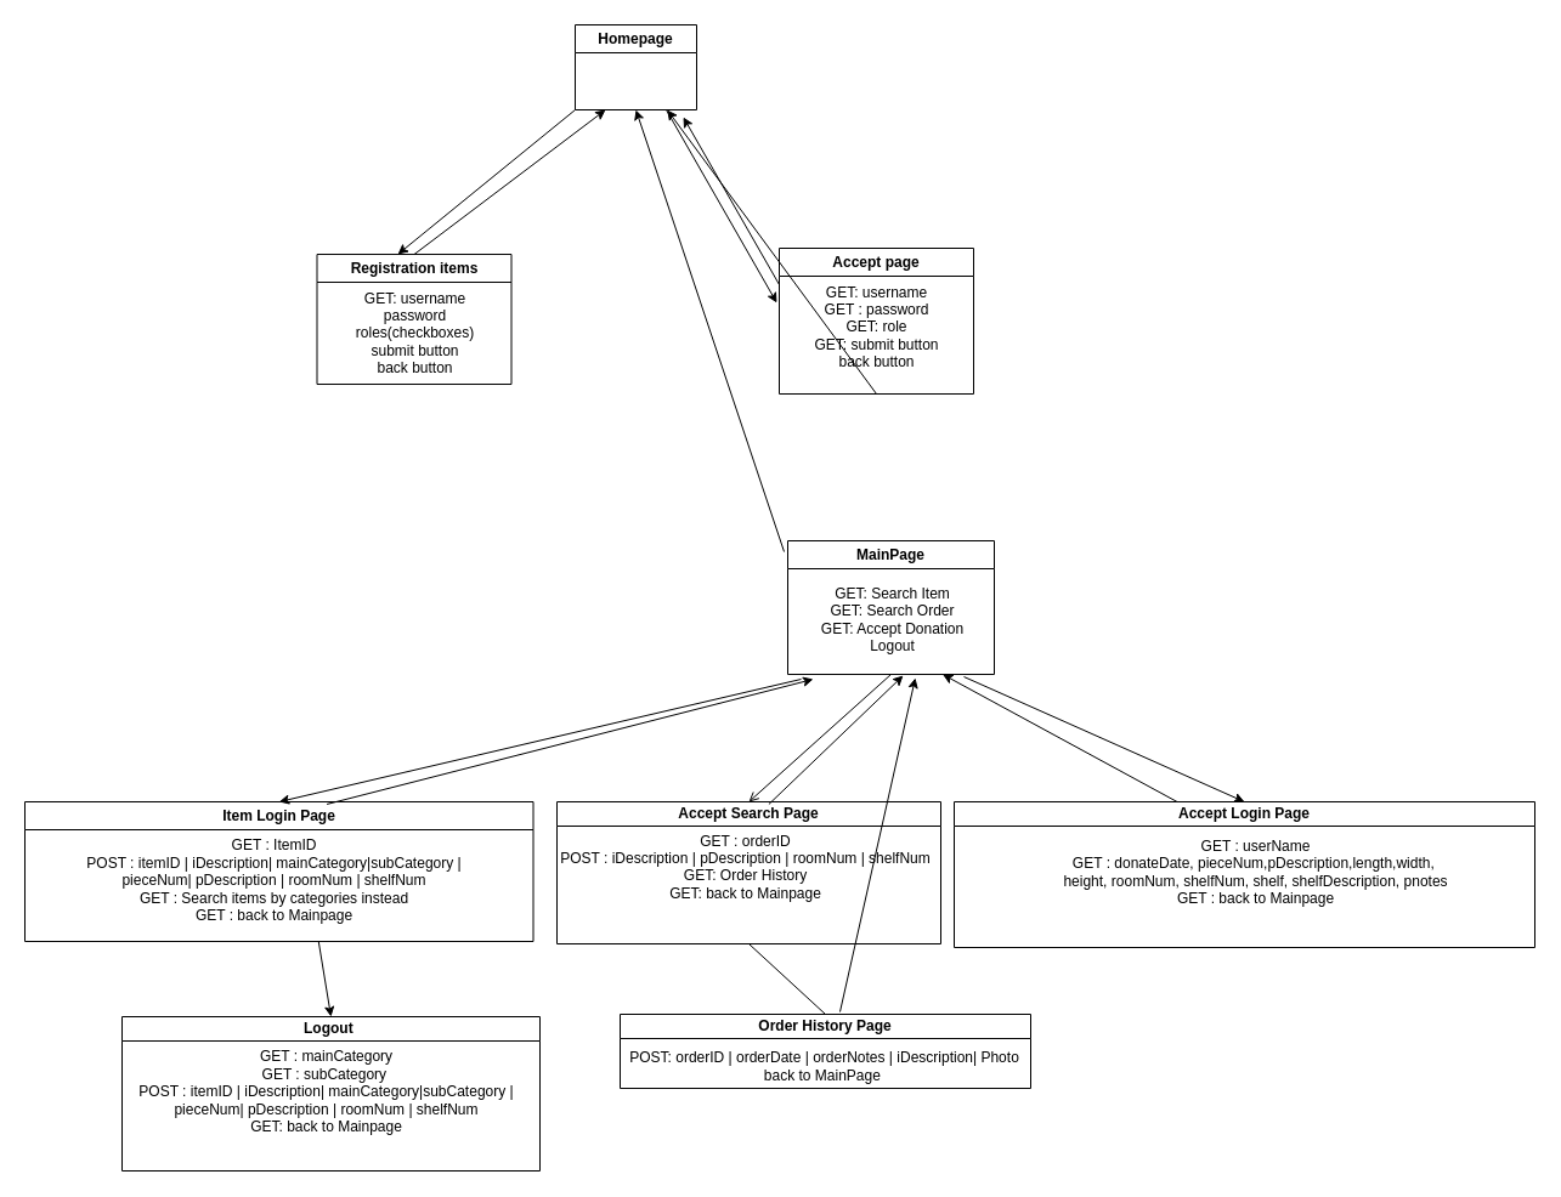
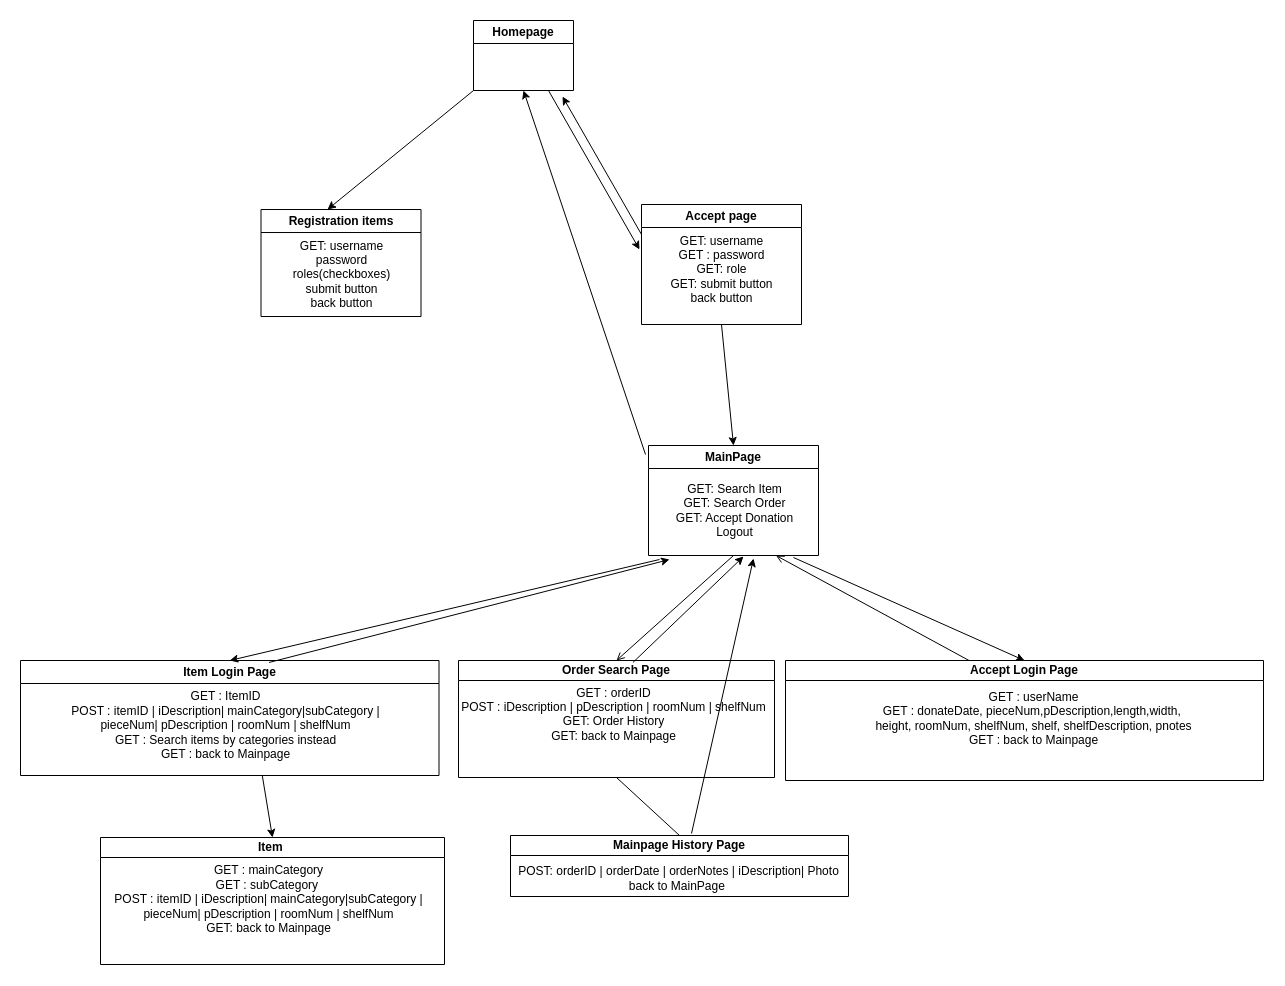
- <mxCell id="17" value="" style="endArrow=classic;html=1;rounded=0;exitX=0.5;exitY=0;exitDx=0;exitDy=0;entryX=0.25;entryY=1;entryDx=0;entryDy=0;" edge="1" parent="1" source="3" target="2"><mxGeometry width="50" height="50" relative="1" as="geometry"><mxPoint x="843" y="345" as="sourcePoint" /><mxPoint x="638" y="60" as="targetPoint" /></mxGeometry></mxCell>
- <mxCell id="20" value="" style="endArrow=classic;html=1;rounded=0;exitX=0.5;exitY=1;exitDx=0;exitDy=0;" edge="1" parent="1" source="5" target="2"><mxGeometry width="50" height="50" relative="1" as="geometry"><mxPoint x="522" y="589" as="sourcePoint" /><mxPoint x="572" y="539" as="targetPoint" /></mxGeometry></mxCell>
+ <mxCell id="20" value="" style="endArrow=classic;html=1;rounded=0;entryX=0.5;entryY=0;entryDx=0;entryDy=0;exitX=0.5;exitY=1;exitDx=0;exitDy=0;" edge="1" parent="1" source="5" target="7"><mxGeometry width="50" height="50" relative="1" as="geometry"><mxPoint x="522" y="589" as="sourcePoint" /><mxPoint x="572" y="539" as="targetPoint" /></mxGeometry></mxCell>
- <mxCell id="26" value="" style="endArrow=classic;html=1;rounded=0;exitX=0.384;exitY=0;exitDx=0;exitDy=0;exitPerimeter=0;entryX=0.75;entryY=1;entryDx=0;entryDy=0;" edge="1" parent="1" source="13" target="7"><mxGeometry width="50" height="50" relative="1" as="geometry"><mxPoint x="543" y="672" as="sourcePoint" /><mxPoint x="679" y="569" as="targetPoint" /></mxGeometry></mxCell>
+ <mxCell id="26" value="" style="endArrow=open;html=1;rounded=0;exitX=0.384;exitY=0;exitDx=0;exitDy=0;exitPerimeter=0;entryX=0.75;entryY=1;entryDx=0;entryDy=0;" edge="1" parent="1" source="13" target="7"><mxGeometry width="50" height="50" relative="1" as="geometry"><mxPoint x="543" y="672" as="sourcePoint" /><mxPoint x="679" y="569" as="targetPoint" /></mxGeometry></mxCell>
- <mxCell id="11" value="Accept Search Page" style="swimlane;whiteSpace=wrap;html=1;startSize=20;" vertex="1" parent="1"><mxGeometry x="458" y="660" width="316" height="117" as="geometry" /></mxCell>
+ <mxCell id="11" value="Order Search Page" style="swimlane;whiteSpace=wrap;html=1;startSize=20;" vertex="1" parent="1"><mxGeometry x="458" y="660" width="316" height="117" as="geometry" /></mxCell>
- <mxCell id="15" value="Order History Page" style="swimlane;whiteSpace=wrap;html=1;startSize=20;" vertex="1" parent="1"><mxGeometry x="510" y="835" width="338" height="61" as="geometry" /></mxCell>
+ <mxCell id="15" value="Mainpage History Page" style="swimlane;whiteSpace=wrap;html=1;startSize=20;" vertex="1" parent="1"><mxGeometry x="510" y="835" width="338" height="61" as="geometry" /></mxCell>
- <mxCell id="31" value="Logout&amp;nbsp;" style="swimlane;whiteSpace=wrap;html=1;startSize=20;" vertex="1" parent="1"><mxGeometry x="100" y="837" width="344" height="127" as="geometry" /></mxCell>
+ <mxCell id="31" value="Item&amp;nbsp;" style="swimlane;whiteSpace=wrap;html=1;startSize=20;" vertex="1" parent="1"><mxGeometry x="100" y="837" width="344" height="127" as="geometry" /></mxCell>
